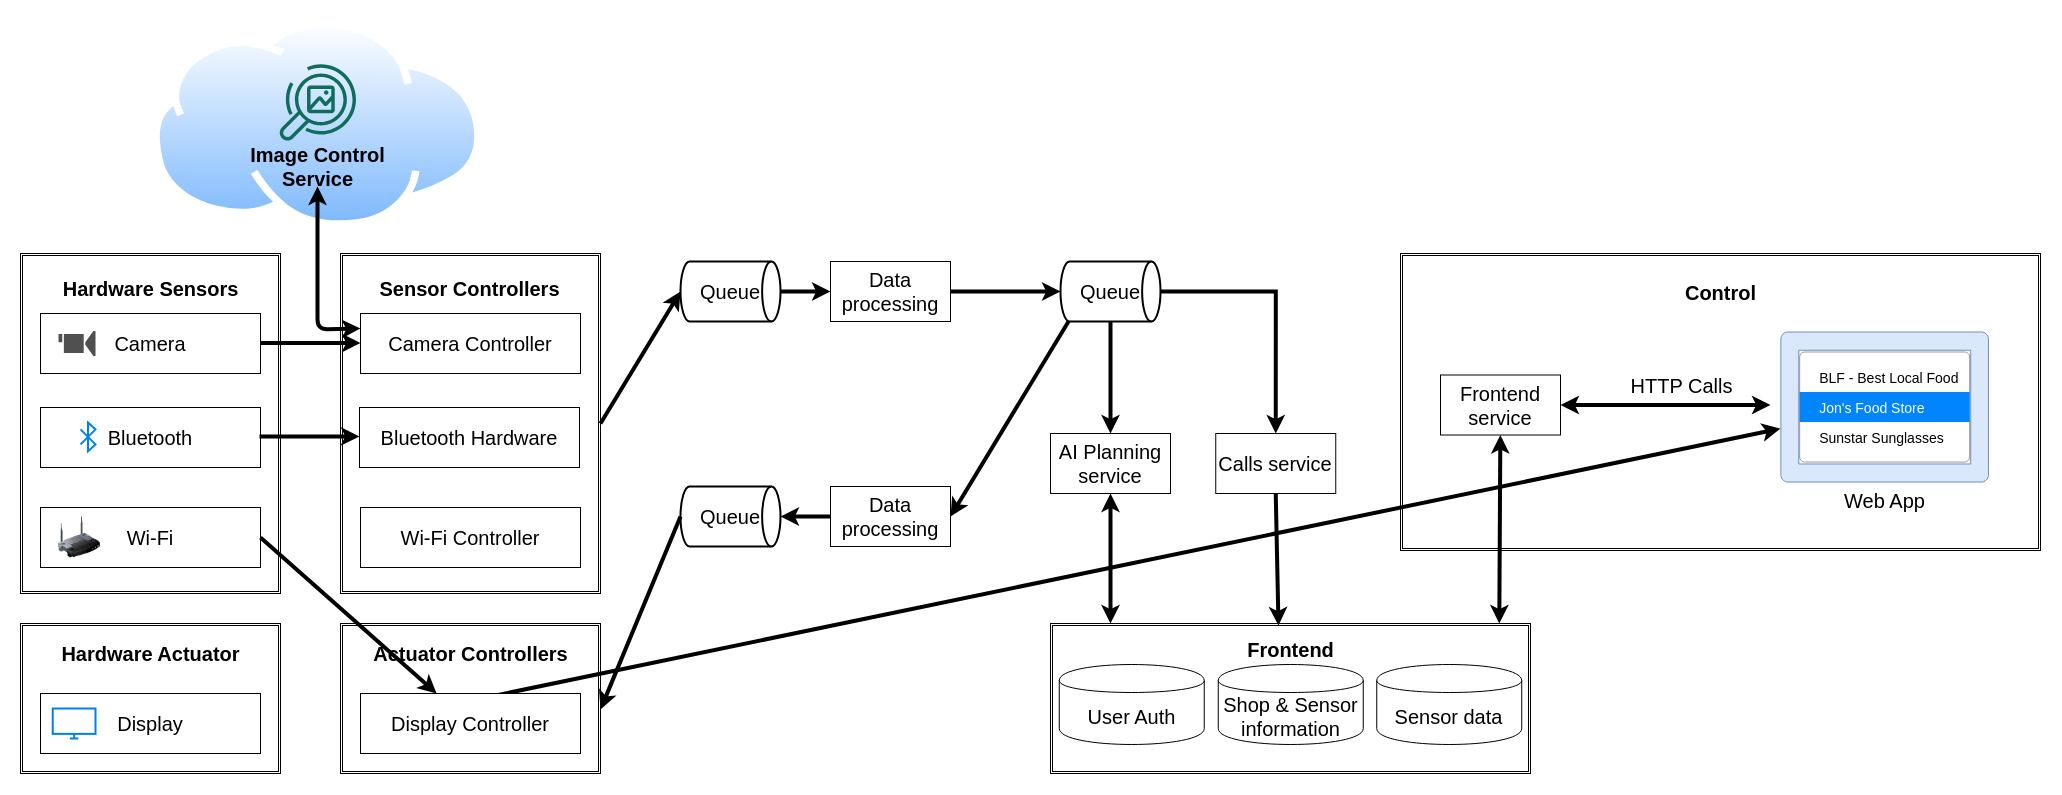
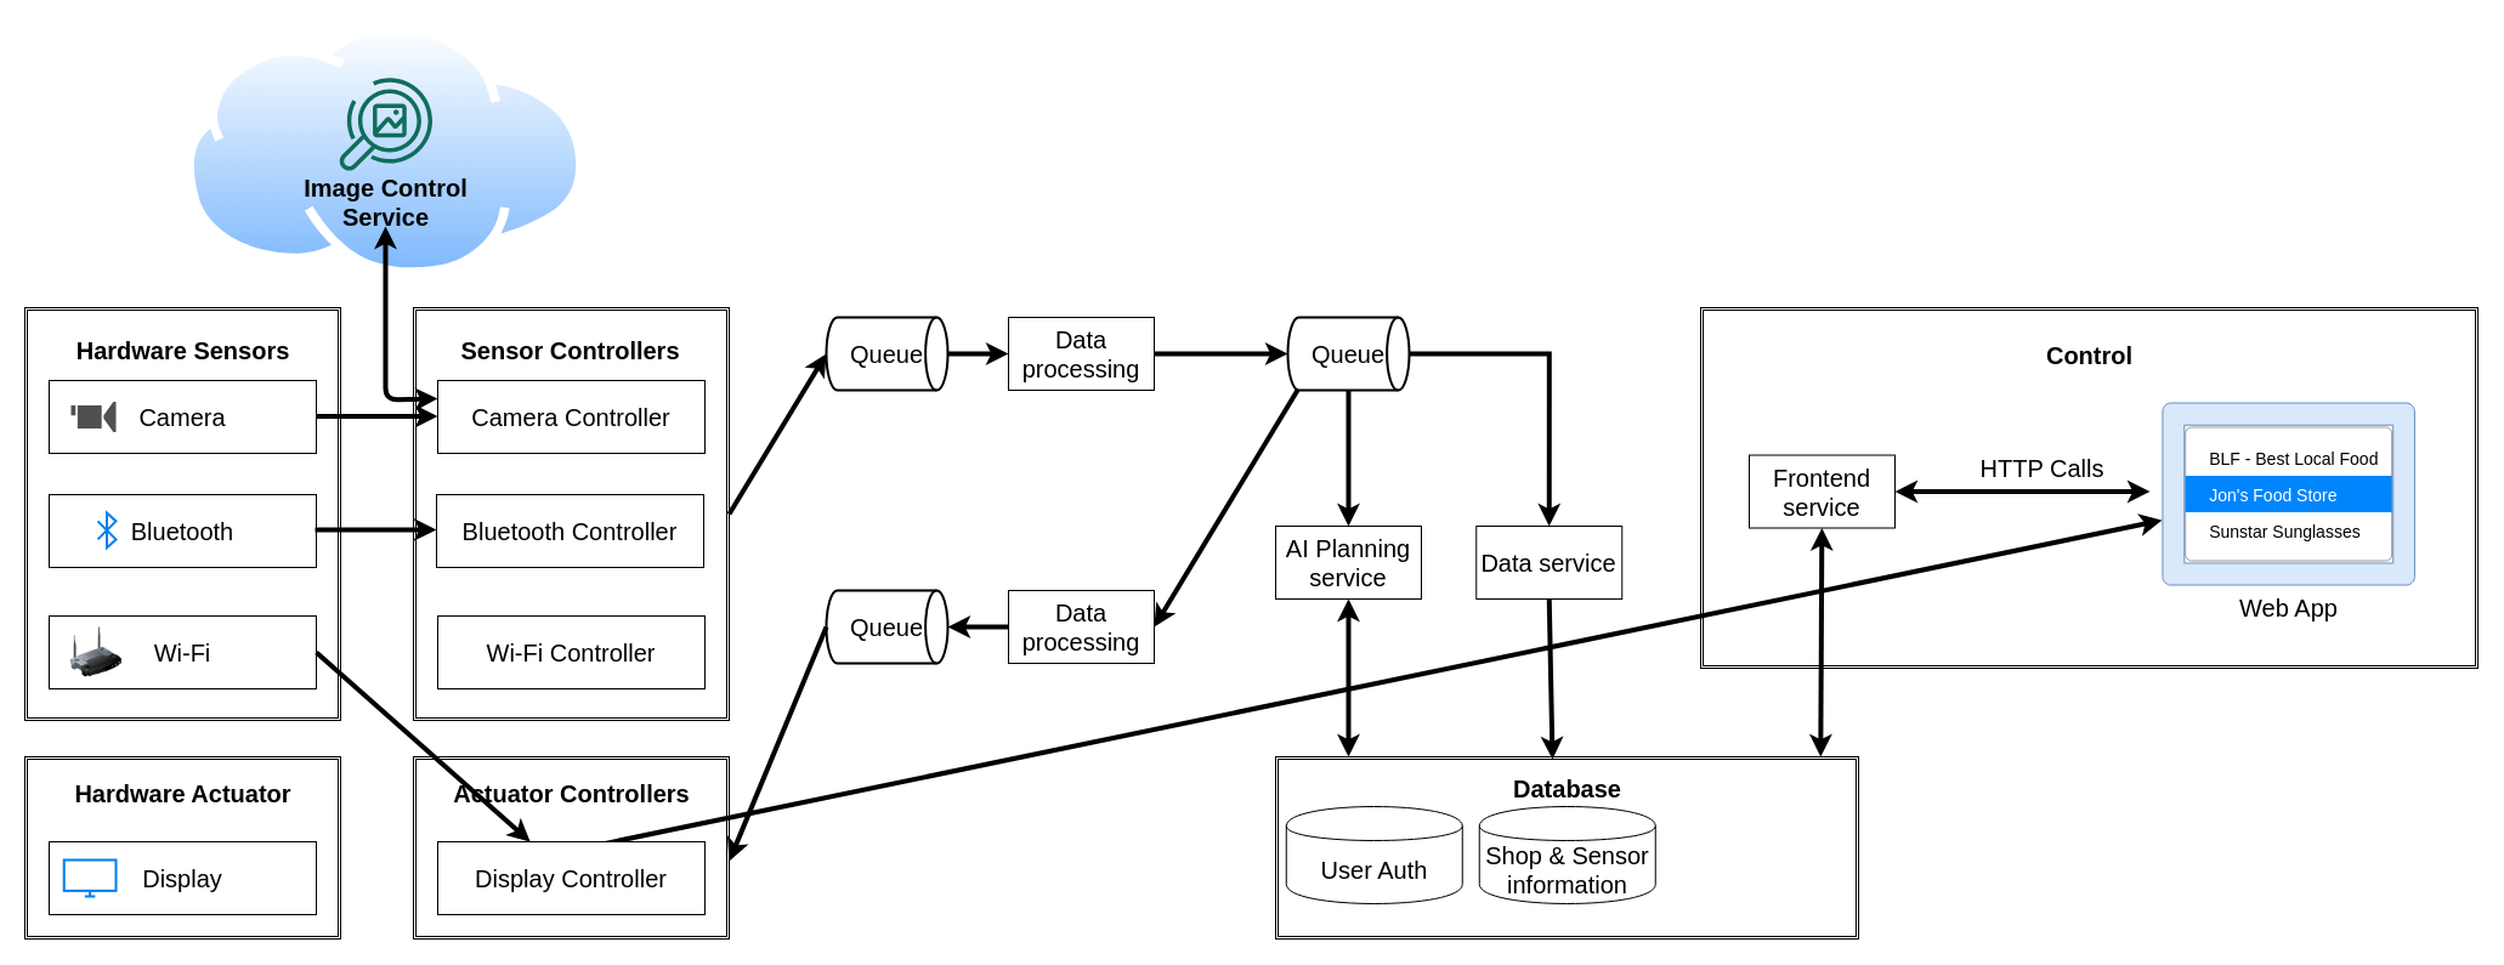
- <mxCell id="54" value="Bluetooth Hardware" style="rounded=0;whiteSpace=wrap;html=1;fontSize=20;align=center;labelPosition=center;verticalLabelPosition=middle;verticalAlign=middle;" parent="1" vertex="1"><mxGeometry x="359" y="407" width="220" height="60" as="geometry" /></mxCell>
+ <mxCell id="54" value="Bluetooth Controller" style="rounded=0;whiteSpace=wrap;html=1;fontSize=20;align=center;labelPosition=center;verticalLabelPosition=middle;verticalAlign=middle;" parent="1" vertex="1"><mxGeometry x="359" y="407" width="220" height="60" as="geometry" /></mxCell>
- <mxCell id="23" value="Calls service" style="rounded=0;whiteSpace=wrap;html=1;fontSize=20;" parent="1" vertex="1"><mxGeometry x="1215.25" y="433" width="120" height="60" as="geometry" /></mxCell>
+ <mxCell id="23" value="Data service" style="rounded=0;whiteSpace=wrap;html=1;fontSize=20;" parent="1" vertex="1"><mxGeometry x="1215.25" y="433" width="120" height="60" as="geometry" /></mxCell>
- <mxCell id="61" value="Frontend" style="text;strokeColor=none;fillColor=none;html=1;fontSize=20;fontStyle=1;verticalAlign=middle;align=center;" parent="1" vertex="1"><mxGeometry x="1245.25" y="634" width="90" height="30" as="geometry" /></mxCell>
+ <mxCell id="61" value="Database" style="text;strokeColor=none;fillColor=none;html=1;fontSize=20;fontStyle=1;verticalAlign=middle;align=center;" parent="1" vertex="1"><mxGeometry x="1245.25" y="634" width="90" height="30" as="geometry" /></mxCell>
- <mxCell id="63" value="Sensor data" style="shape=cylinder;whiteSpace=wrap;html=1;boundedLbl=1;backgroundOutline=1;fontSize=20;" parent="1" vertex="1"><mxGeometry x="1376.25" y="664" width="145" height="80" as="geometry" /></mxCell>
